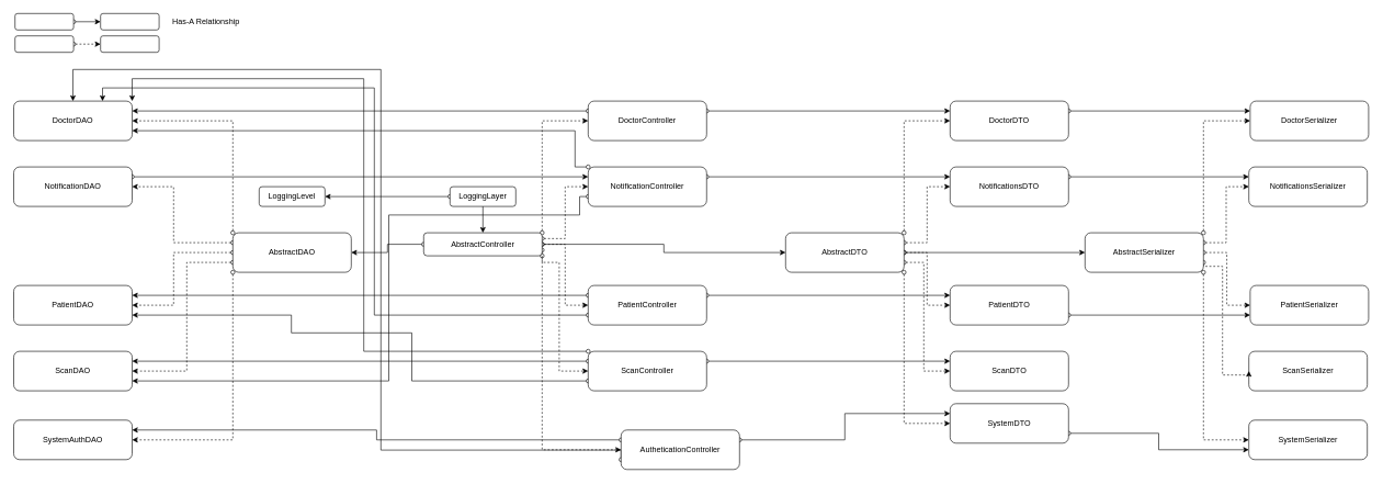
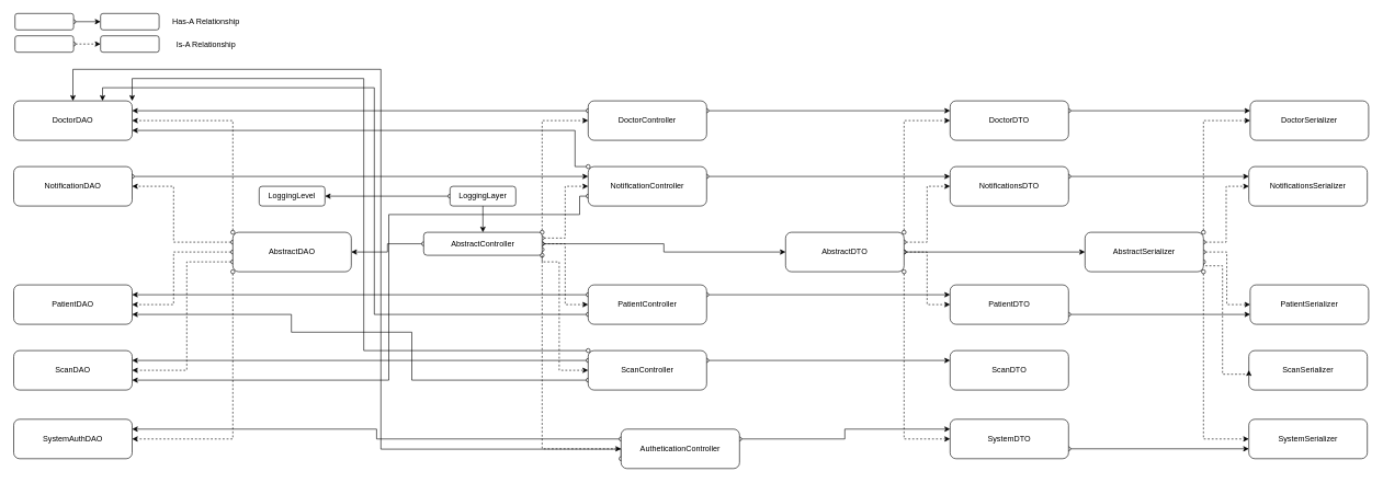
+ <mxCell id="80" value="Is-A Relationship" style="text;html=1;align=center;verticalAlign=middle;resizable=0;points=[];autosize=1;" vertex="1" parent="1"><mxGeometry x="262" y="57.5" width="100" height="18" as="geometry" /></mxCell>
- <mxCell id="52" style="edgeStyle=orthogonalEdgeStyle;rounded=0;orthogonalLoop=1;jettySize=auto;html=1;exitX=1;exitY=0.75;exitDx=0;exitDy=0;entryX=0;entryY=0.5;entryDx=0;entryDy=0;dashed=1;startArrow=oval;startFill=0;" edge="1" parent="1" source="55" target="48"><mxGeometry relative="1" as="geometry"><Array as="points"><mxPoint x="1403" y="398" /><mxPoint x="1403" y="563" /></Array></mxGeometry></mxCell>
- <mxCell id="57" value="SystemDTO" style="rounded=1;whiteSpace=wrap;html=1;" vertex="1" parent="1"><mxGeometry x="1443" y="612.5" width="180" height="60" as="geometry" /></mxCell>
+ <mxCell id="57" value="SystemDTO" style="rounded=1;whiteSpace=wrap;html=1;" vertex="1" parent="1"><mxGeometry x="1443" y="637.5" width="180" height="60" as="geometry" /></mxCell>
